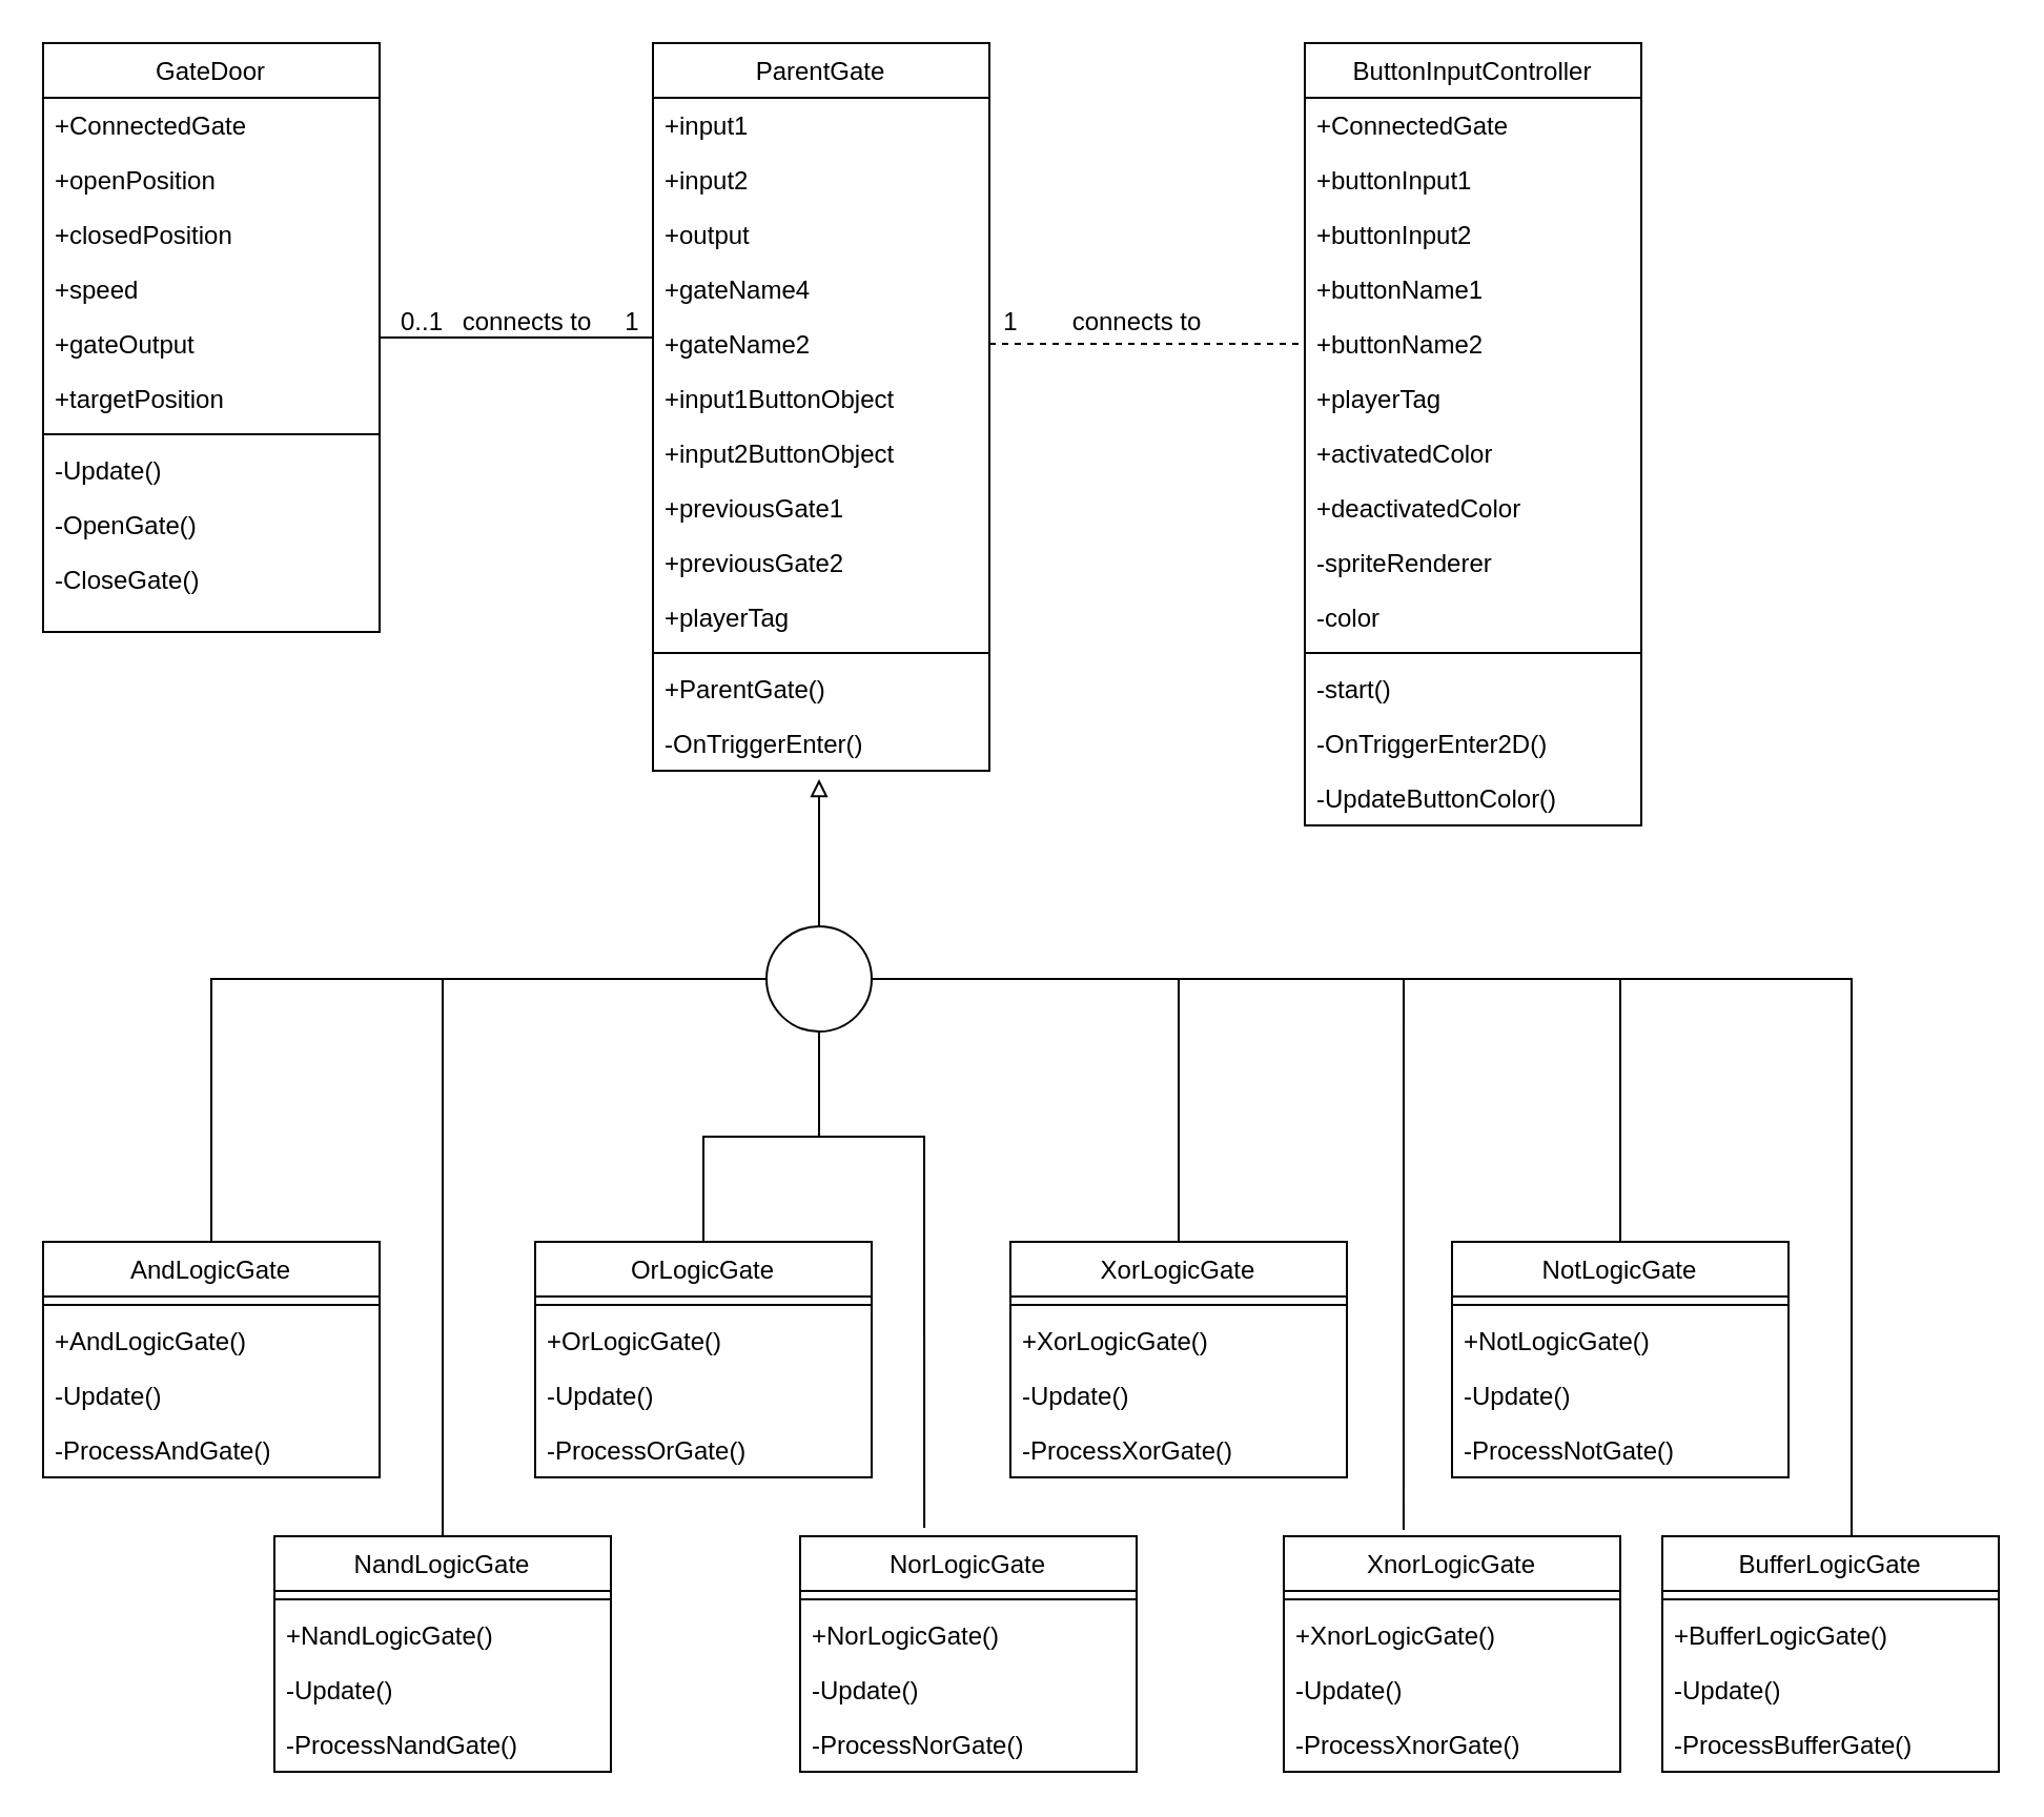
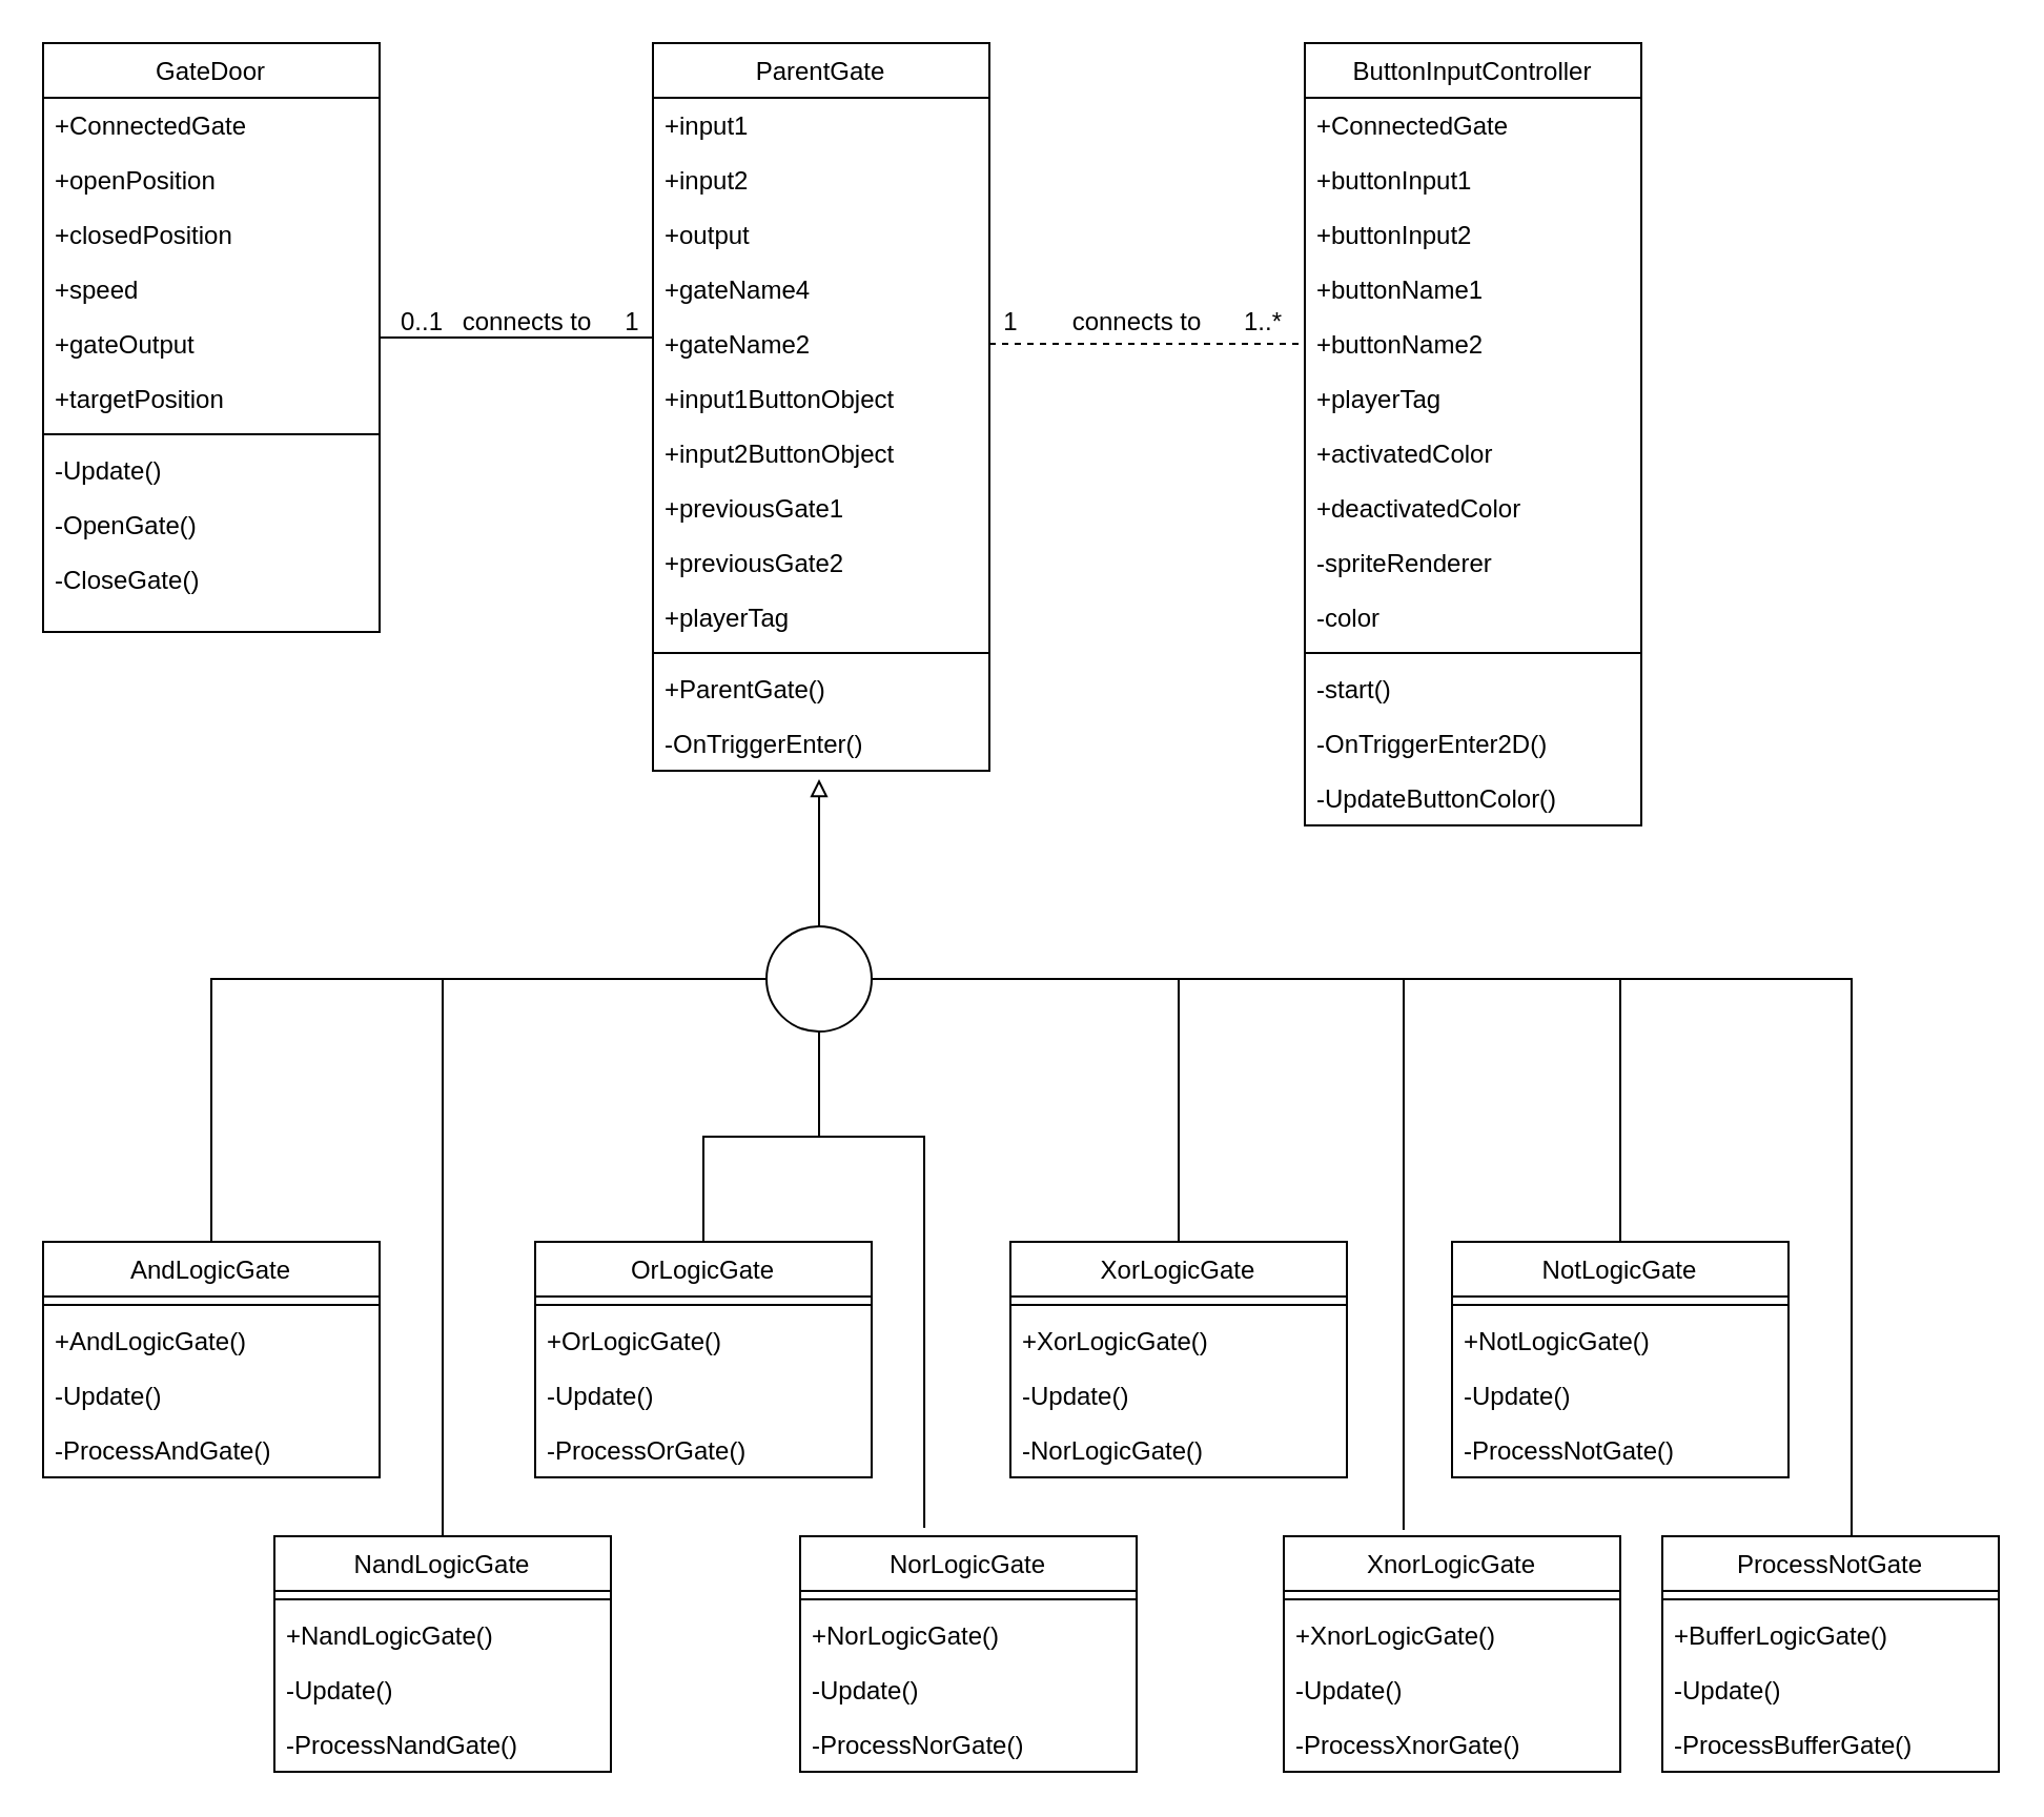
+ <mxCell id="63" value="1..*" style="text;html=1;align=center;verticalAlign=middle;resizable=0;points=[];autosize=1;strokeColor=none;fillColor=none;" parent="1" vertex="1"><mxGeometry x="580" y="138" width="40" height="30" as="geometry" /></mxCell>
- <mxCell id="30" value="-ProcessXorGate()" style="text;align=left;verticalAlign=top;spacingLeft=4;spacingRight=4;overflow=hidden;rotatable=0;points=[[0,0.5],[1,0.5]];portConstraint=eastwest;" parent="26" vertex="1"><mxGeometry y="86" width="160" height="26" as="geometry" /></mxCell>
+ <mxCell id="30" value="-NorLogicGate()" style="text;align=left;verticalAlign=top;spacingLeft=4;spacingRight=4;overflow=hidden;rotatable=0;points=[[0,0.5],[1,0.5]];portConstraint=eastwest;" parent="26" vertex="1"><mxGeometry y="86" width="160" height="26" as="geometry" /></mxCell>
- <mxCell id="95" value="BufferLogicGate" style="swimlane;fontStyle=0;align=center;verticalAlign=top;childLayout=stackLayout;horizontal=1;startSize=26;horizontalStack=0;resizeParent=1;resizeLast=0;collapsible=1;marginBottom=0;rounded=0;shadow=0;strokeWidth=1;" vertex="1" parent="1"><mxGeometry x="790" y="730" width="160" height="112" as="geometry"><mxRectangle x="130" y="380" width="160" height="26" as="alternateBounds" /></mxGeometry></mxCell>
+ <mxCell id="95" value="ProcessNotGate" style="swimlane;fontStyle=0;align=center;verticalAlign=top;childLayout=stackLayout;horizontal=1;startSize=26;horizontalStack=0;resizeParent=1;resizeLast=0;collapsible=1;marginBottom=0;rounded=0;shadow=0;strokeWidth=1;" vertex="1" parent="1"><mxGeometry x="790" y="730" width="160" height="112" as="geometry"><mxRectangle x="130" y="380" width="160" height="26" as="alternateBounds" /></mxGeometry></mxCell>
